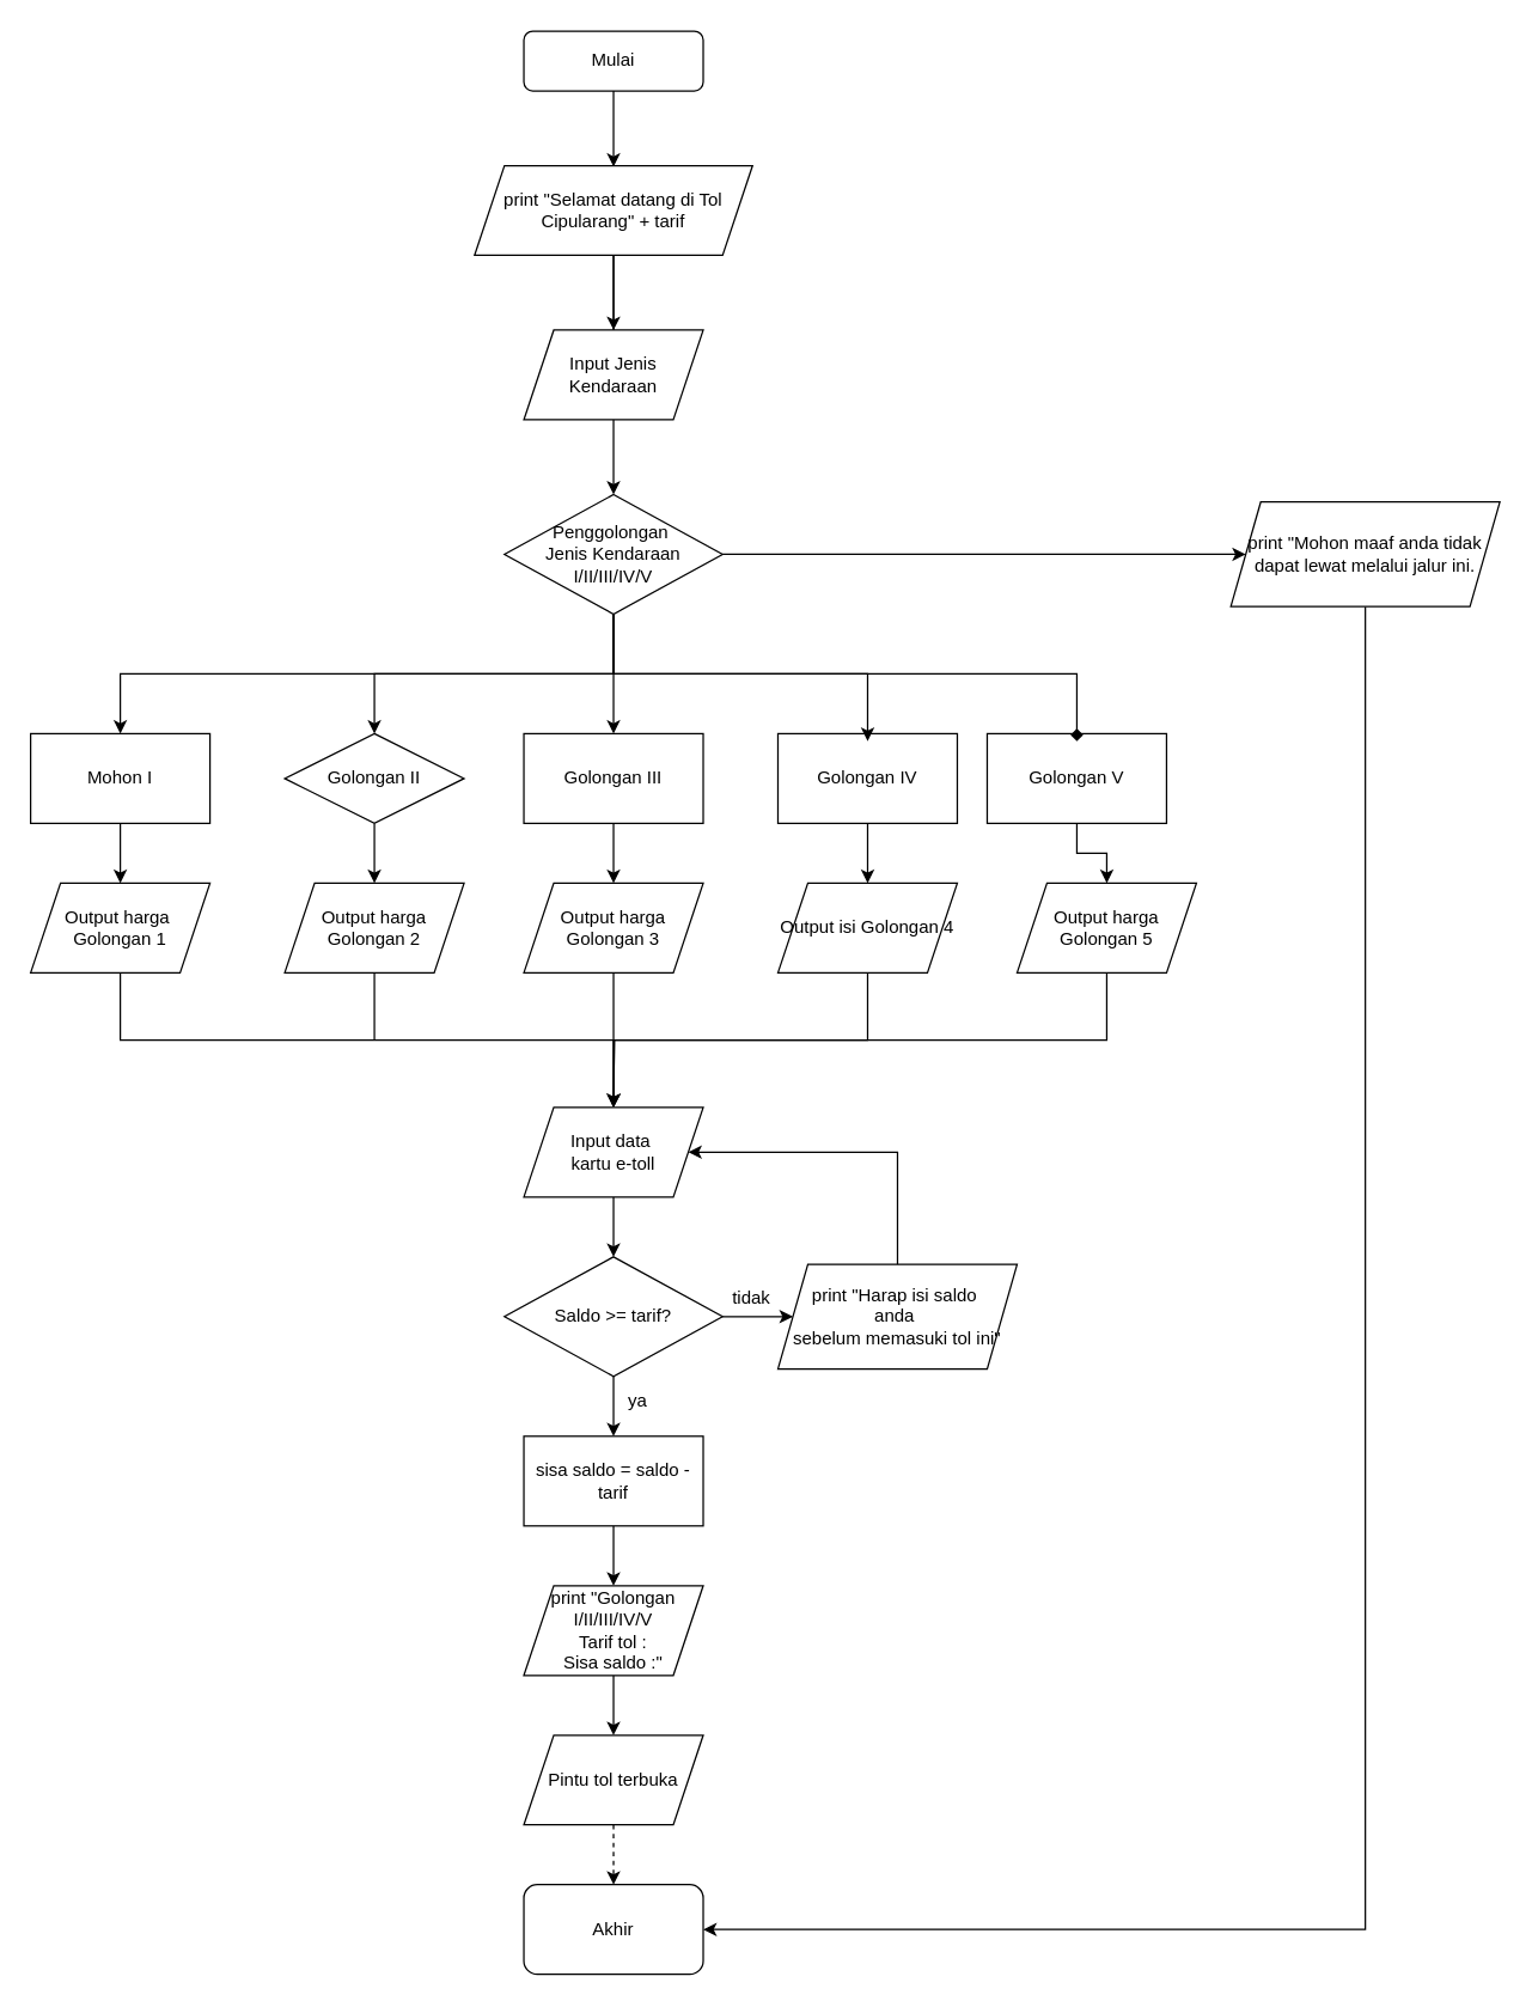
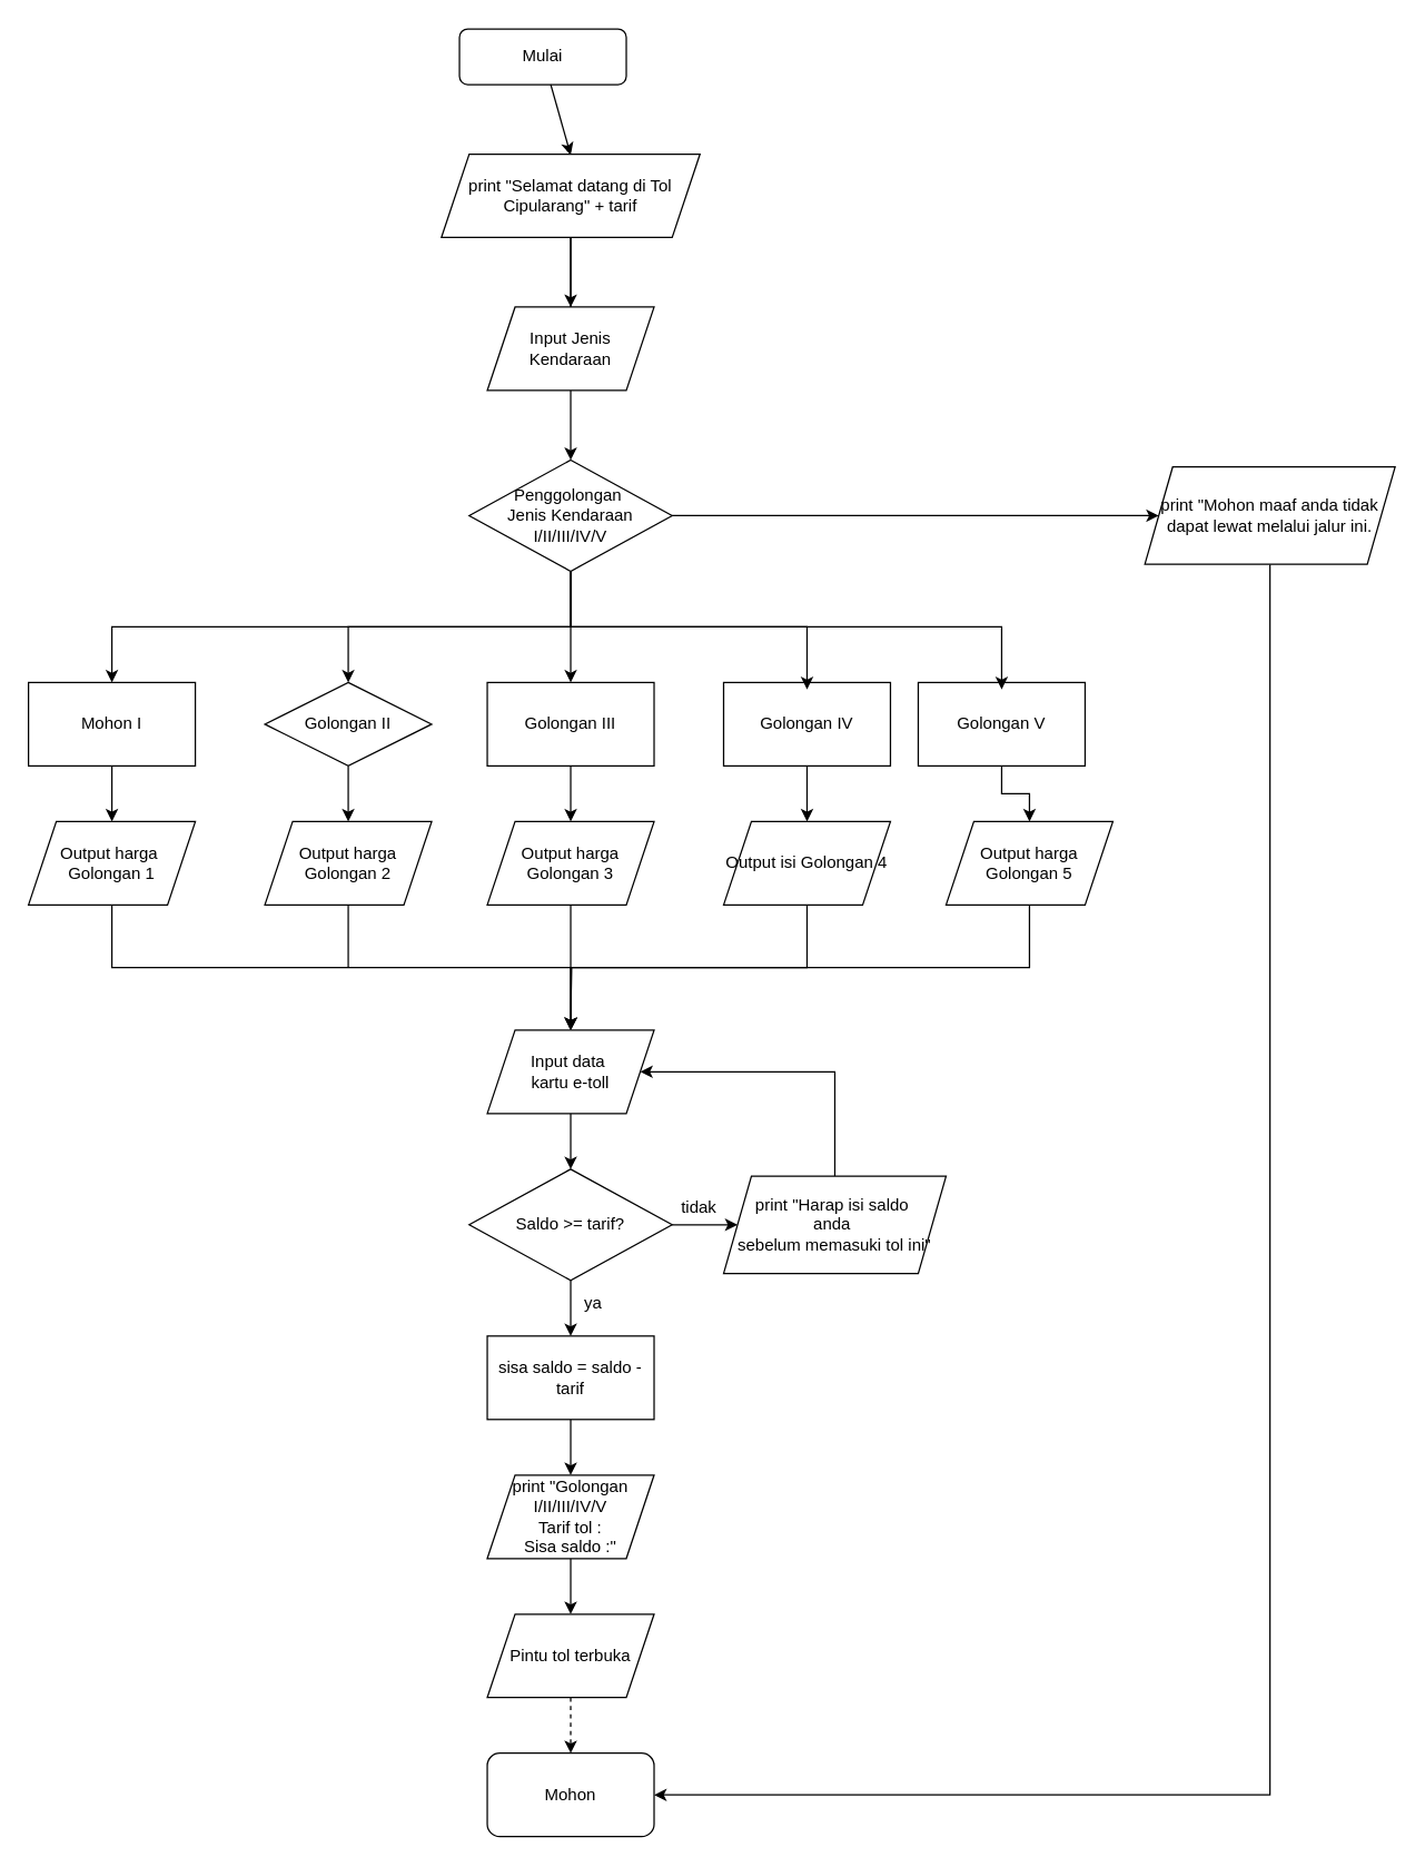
- <mxCell id="2" value="Mulai" style="rounded=1;whiteSpace=wrap;html=1;fontSize=12;glass=0;strokeWidth=1;shadow=0;" parent="1" vertex="1"><mxGeometry x="350" y="20" width="120" height="40" as="geometry" /></mxCell>
+ <mxCell id="2" value="Mulai" style="rounded=1;whiteSpace=wrap;html=1;fontSize=12;glass=0;strokeWidth=1;shadow=0;" parent="1" vertex="1"><mxGeometry x="330" y="20" width="120" height="40" as="geometry" /></mxCell>
- <mxCell id="23" style="edgeStyle=orthogonalEdgeStyle;rounded=0;orthogonalLoop=1;jettySize=auto;html=1;exitX=0.5;exitY=1;exitDx=0;exitDy=0;entryX=0.5;entryY=0.083;entryDx=0;entryDy=0;entryPerimeter=0;endArrow=diamond;" edge="1" parent="1" source="36" target="21"><mxGeometry relative="1" as="geometry" /></mxCell>
+ <mxCell id="23" style="edgeStyle=orthogonalEdgeStyle;rounded=0;orthogonalLoop=1;jettySize=auto;html=1;exitX=0.5;exitY=1;exitDx=0;exitDy=0;entryX=0.5;entryY=0.083;entryDx=0;entryDy=0;entryPerimeter=0;" edge="1" parent="1" source="36" target="21"><mxGeometry relative="1" as="geometry" /></mxCell>
- <mxCell id="54" value="Akhir" style="rounded=1;whiteSpace=wrap;html=1;" vertex="1" parent="1"><mxGeometry x="350" y="1260" width="120" height="60" as="geometry" /></mxCell>
+ <mxCell id="54" value="Mohon" style="rounded=1;whiteSpace=wrap;html=1;" vertex="1" parent="1"><mxGeometry x="350" y="1260" width="120" height="60" as="geometry" /></mxCell>
